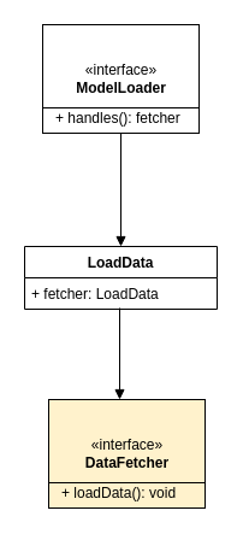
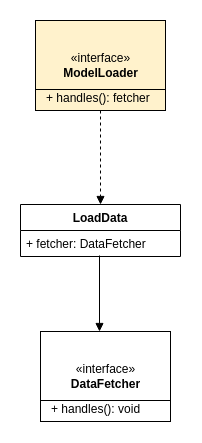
- <mxCell id="7" value="«interface»&lt;br&gt;&lt;b&gt;ModelLoader&lt;/b&gt;" style="html=1;" vertex="1" parent="6"><mxGeometry width="130" height="90" as="geometry" /></mxCell>
+ <mxCell id="7" value="«interface»&lt;br&gt;&lt;b&gt;ModelLoader&lt;/b&gt;" style="html=1;fillColor=#fff2cc;" vertex="1" parent="6"><mxGeometry width="130" height="90" as="geometry" /></mxCell>
- <mxCell id="5" value="" style="endArrow=block;endFill=1;html=1;edgeStyle=orthogonalEdgeStyle;align=left;verticalAlign=top;exitX=0.5;exitY=1;exitDx=0;exitDy=0;entryX=0.5;entryY=0;entryDx=0;entryDy=0;rounded=0;" edge="1" parent="1" source="7" target="2"><mxGeometry x="-1" relative="1" as="geometry"><mxPoint x="210" y="151" as="sourcePoint" /><mxPoint x="370" y="151" as="targetPoint" /></mxGeometry></mxCell>
+ <mxCell id="5" value="" style="endArrow=block;endFill=1;html=1;edgeStyle=orthogonalEdgeStyle;align=left;verticalAlign=top;exitX=0.5;exitY=1;exitDx=0;exitDy=0;entryX=0.5;entryY=0;entryDx=0;entryDy=0;rounded=0;dashed=1;" edge="1" parent="1" source="7" target="2"><mxGeometry x="-1" relative="1" as="geometry"><mxPoint x="210" y="151" as="sourcePoint" /><mxPoint x="370" y="151" as="targetPoint" /></mxGeometry></mxCell>
- <mxCell id="3" value="+ fetcher: LoadData" style="text;strokeColor=none;fillColor=none;align=left;verticalAlign=top;spacingLeft=4;spacingRight=4;overflow=hidden;rotatable=0;points=[[0,0.5],[1,0.5]];portConstraint=eastwest;" vertex="1" parent="2"><mxGeometry y="26" width="160" height="26" as="geometry" /></mxCell>
+ <mxCell id="3" value="+ fetcher: DataFetcher" style="text;strokeColor=none;fillColor=none;align=left;verticalAlign=top;spacingLeft=4;spacingRight=4;overflow=hidden;rotatable=0;points=[[0,0.5],[1,0.5]];portConstraint=eastwest;" vertex="1" parent="2"><mxGeometry y="26" width="160" height="26" as="geometry" /></mxCell>
- <mxCell id="11" value="«interface»&lt;br&gt;&lt;b&gt;DataFetcher&lt;/b&gt;&lt;br&gt;" style="html=1;fillColor=#fff2cc;" vertex="1" parent="10"><mxGeometry width="130" height="90" as="geometry" /></mxCell>
+ <mxCell id="11" value="«interface»&lt;br&gt;&lt;b&gt;DataFetcher&lt;/b&gt;&lt;br&gt;" style="html=1;" vertex="1" parent="10"><mxGeometry width="130" height="90" as="geometry" /></mxCell>
- <mxCell id="12" value="+ loadData(): void " style="text;strokeColor=none;fillColor=none;align=left;verticalAlign=top;spacingLeft=4;spacingRight=4;overflow=hidden;rotatable=0;points=[[0,0.5],[1,0.5]];portConstraint=eastwest;" vertex="1" parent="10"><mxGeometry x="5" y="64" width="125" height="26" as="geometry" /></mxCell>
+ <mxCell id="12" value="+ handles(): void " style="text;strokeColor=none;fillColor=none;align=left;verticalAlign=top;spacingLeft=4;spacingRight=4;overflow=hidden;rotatable=0;points=[[0,0.5],[1,0.5]];portConstraint=eastwest;" vertex="1" parent="10"><mxGeometry x="5" y="64" width="125" height="26" as="geometry" /></mxCell>
